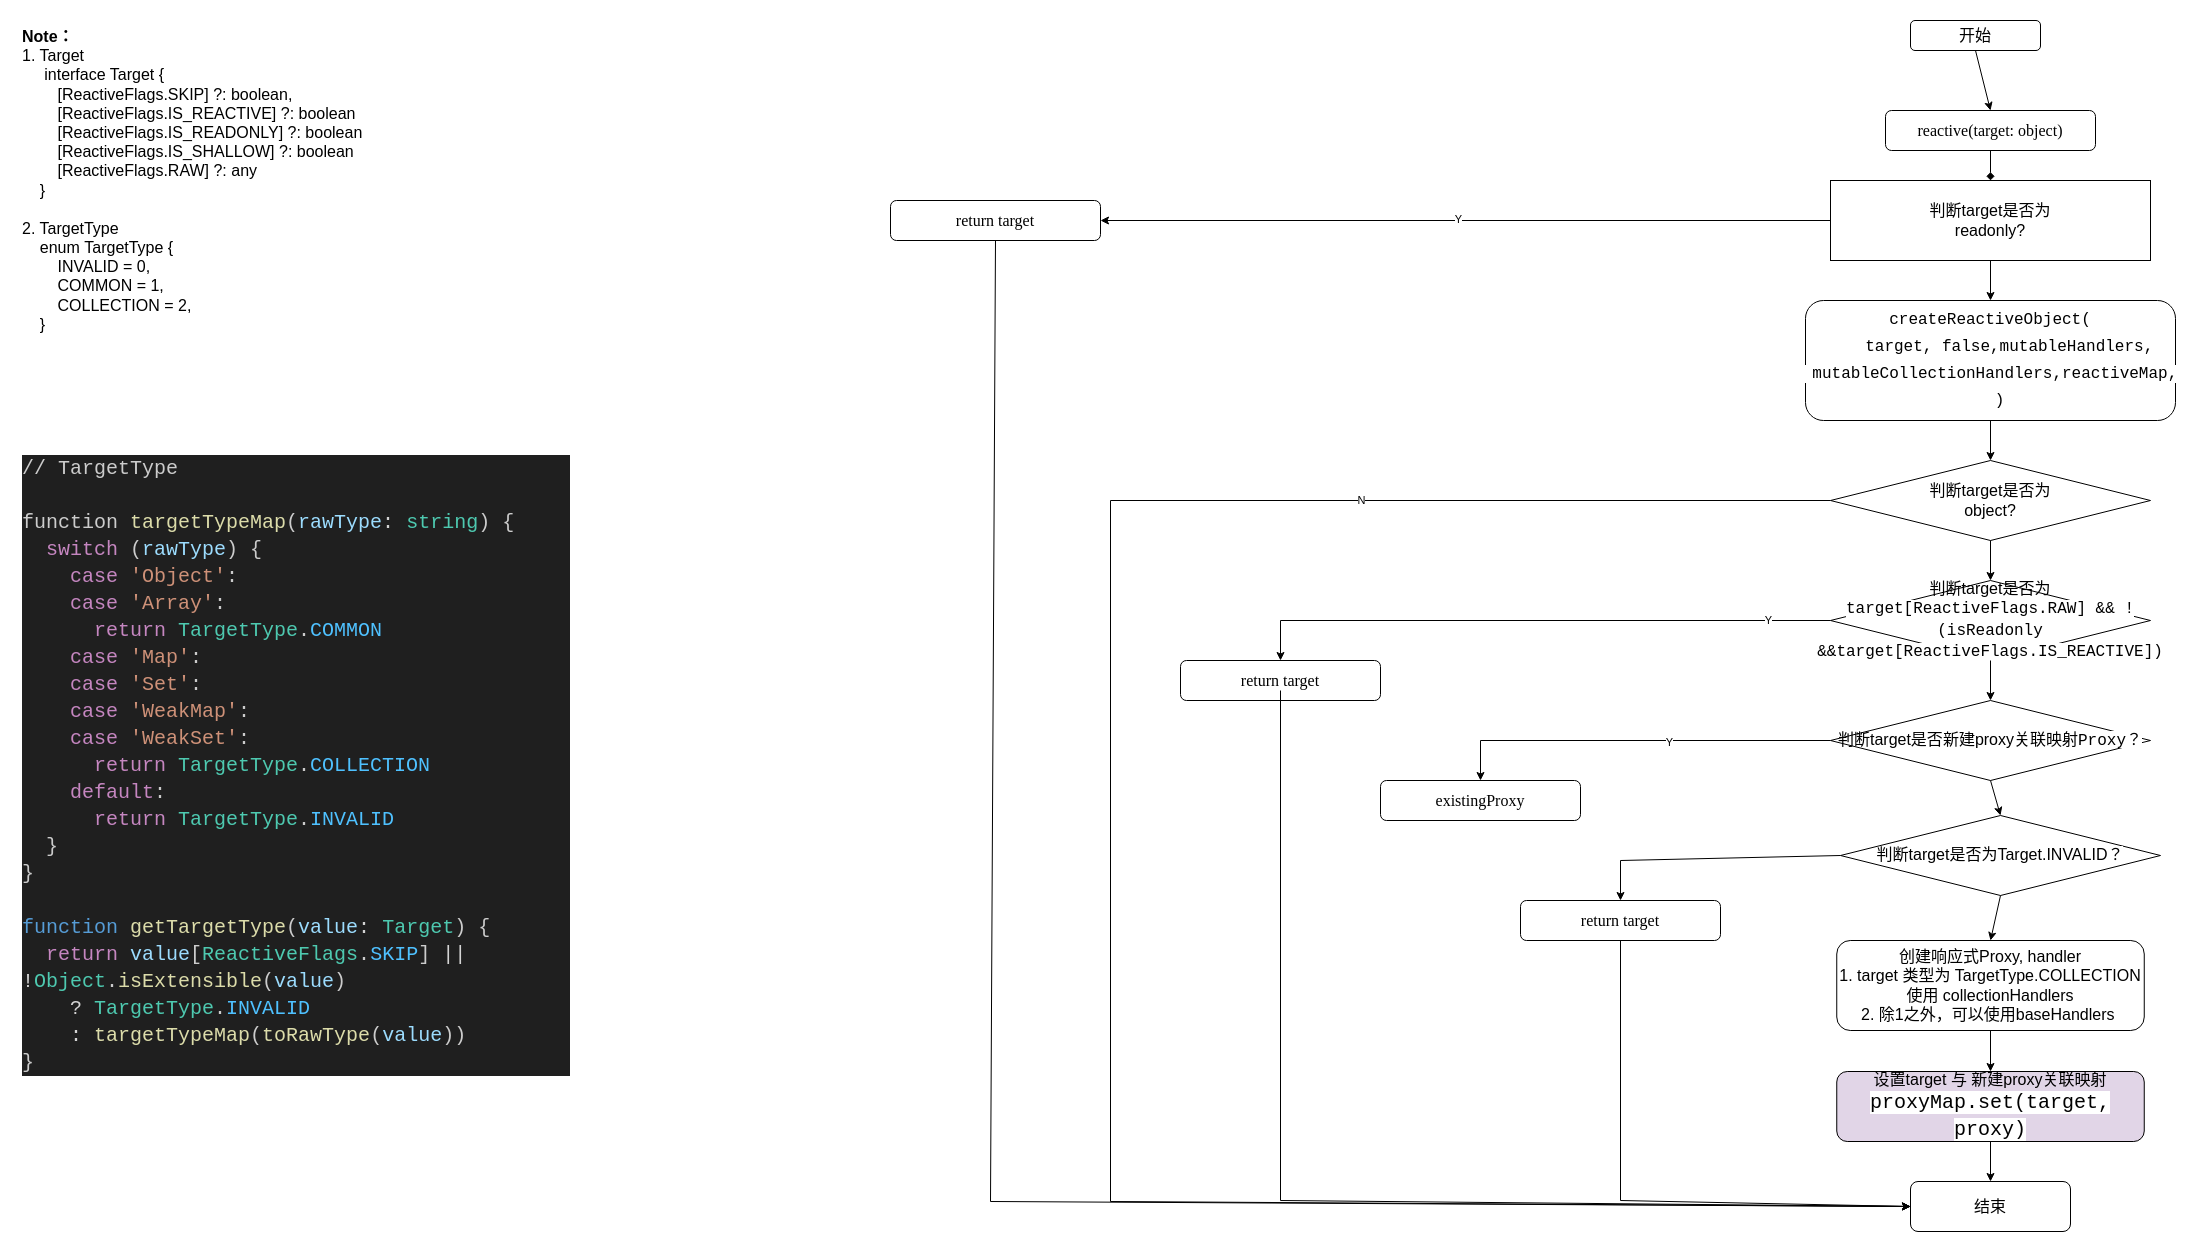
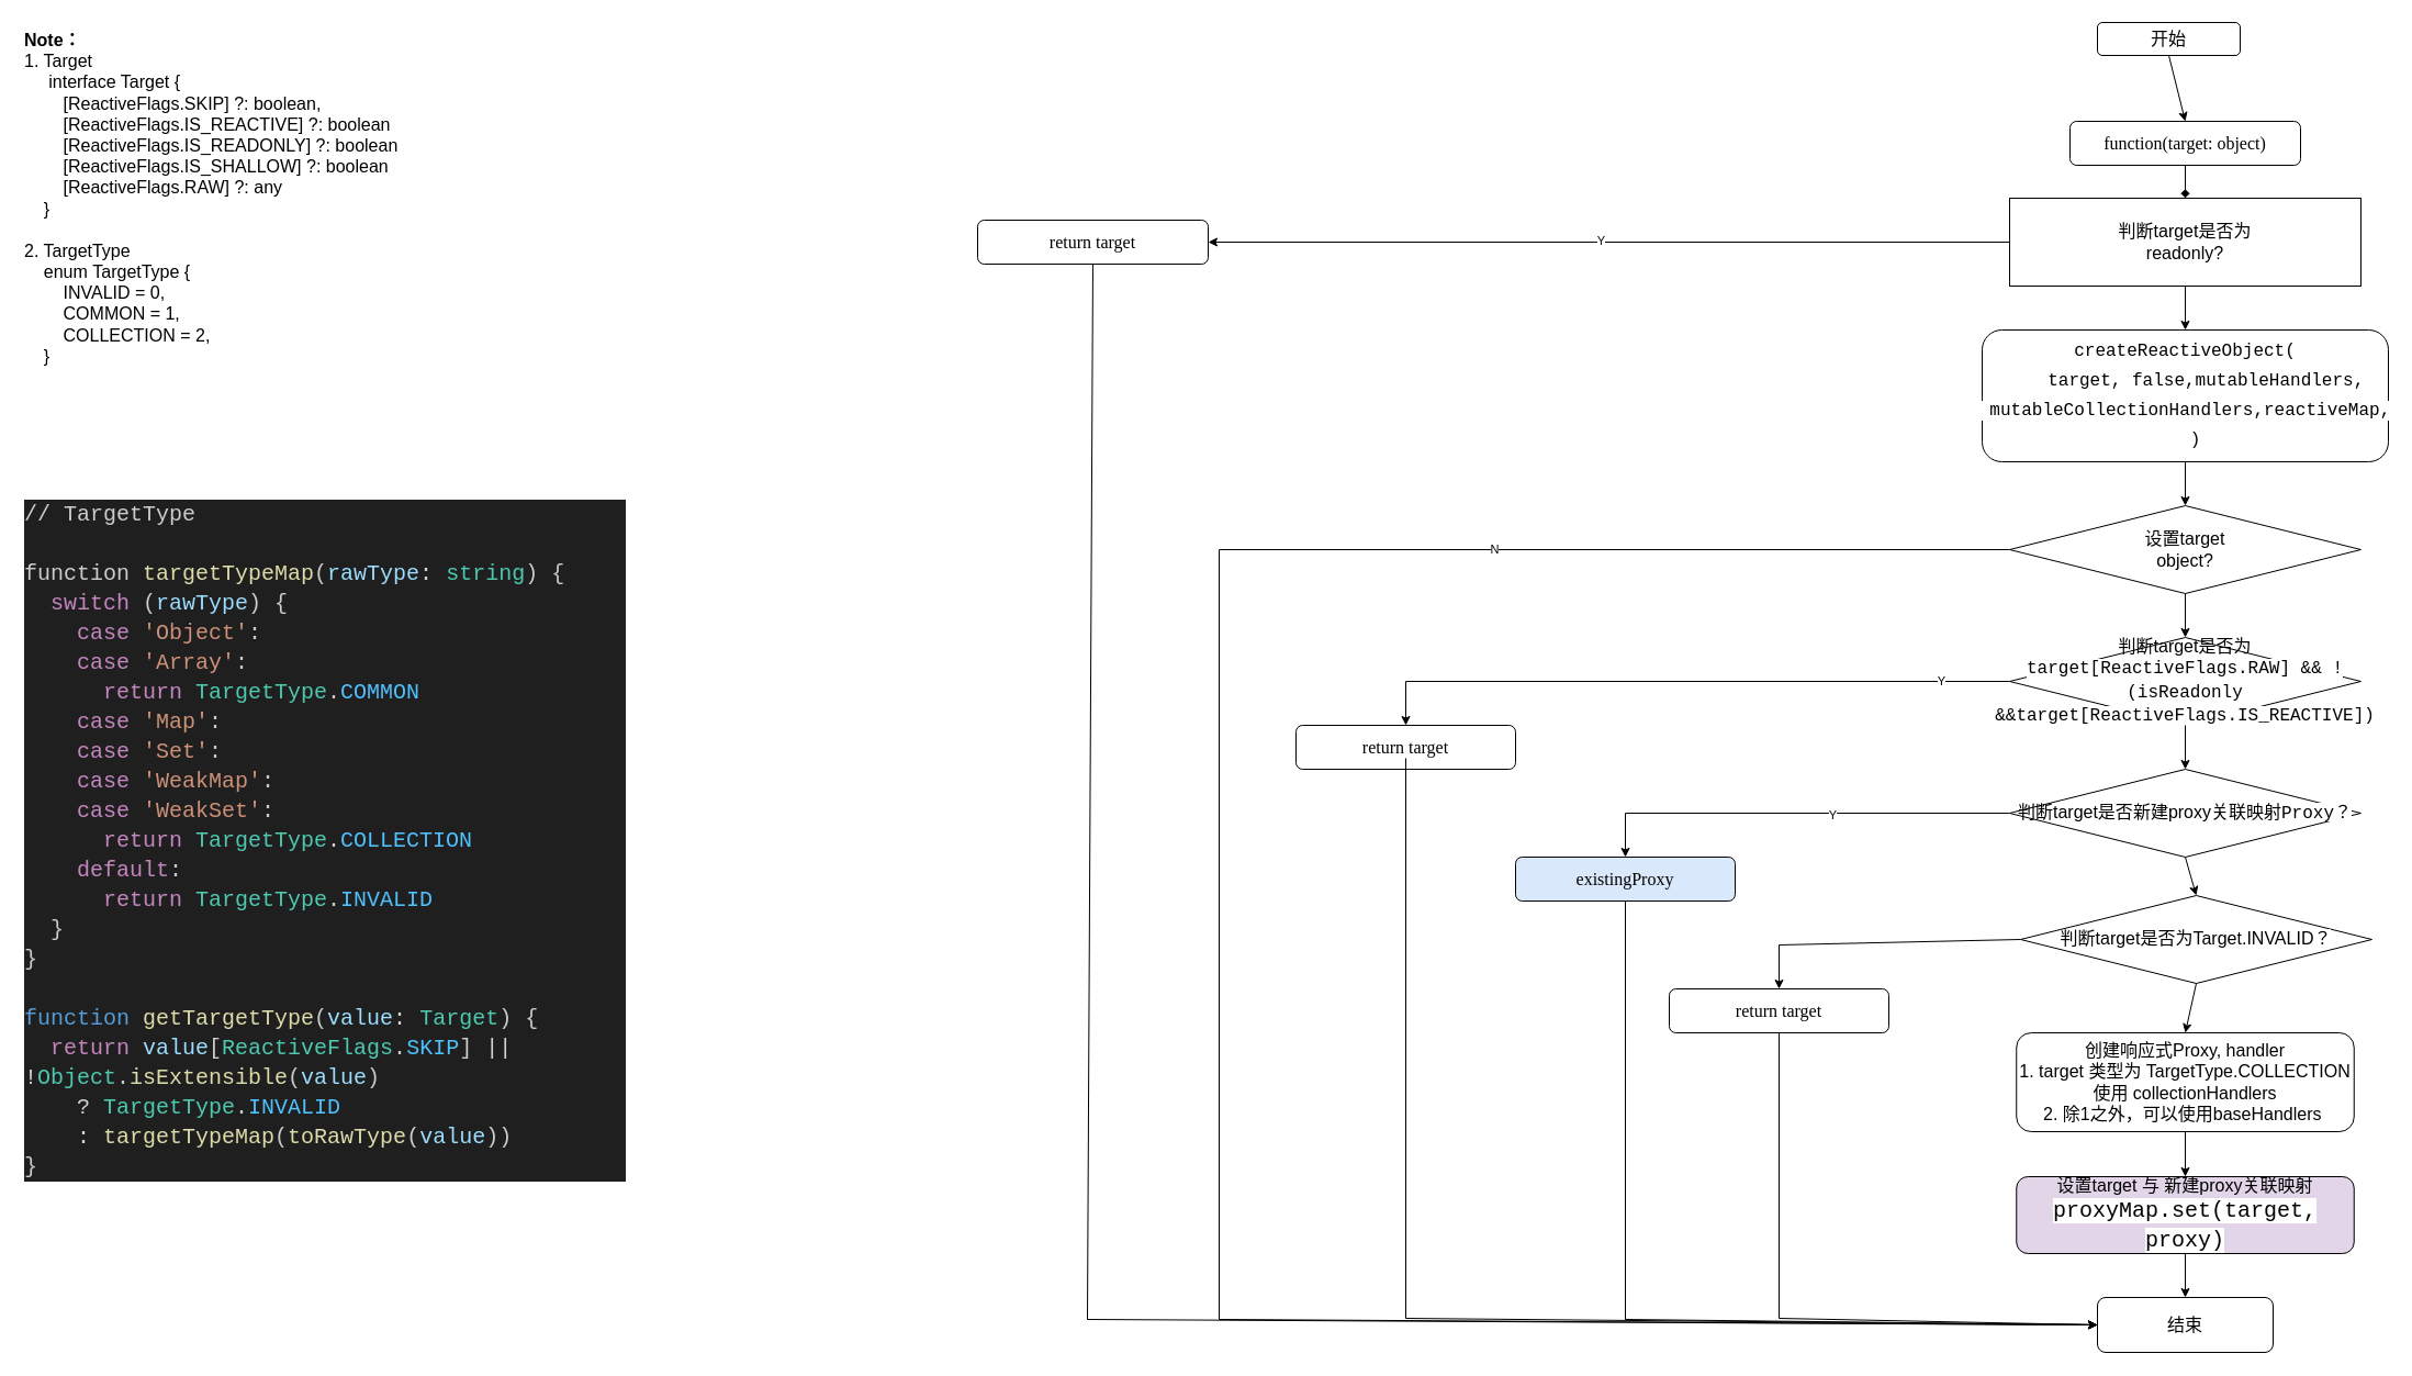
- <mxCell id="3" value="reactive(target: object)" style="rounded=1;whiteSpace=wrap;html=1;fontSize=16;fontFamily=Lucida Console;" vertex="1" parent="1"><mxGeometry x="1885" y="110" width="210" height="40" as="geometry" /></mxCell>
+ <mxCell id="3" value="function(target: object)" style="rounded=1;whiteSpace=wrap;html=1;fontSize=16;fontFamily=Lucida Console;" vertex="1" parent="1"><mxGeometry x="1885" y="110" width="210" height="40" as="geometry" /></mxCell>
- <mxCell id="15" value="判断target是否为&lt;br&gt;object?" style="rhombus;whiteSpace=wrap;html=1;fontSize=16;" vertex="1" parent="1"><mxGeometry x="1830" y="460" width="320" height="80" as="geometry" /></mxCell>
+ <mxCell id="15" value="设置target&lt;br&gt;object?" style="rhombus;whiteSpace=wrap;html=1;fontSize=16;" vertex="1" parent="1"><mxGeometry x="1830" y="460" width="320" height="80" as="geometry" /></mxCell>
- <mxCell id="29" value="existingProxy" style="rounded=1;whiteSpace=wrap;html=1;fontSize=16;fontFamily=Lucida Console;" vertex="1" parent="1"><mxGeometry x="1380" y="780" width="200" height="40" as="geometry" /></mxCell>
+ <mxCell id="29" value="existingProxy" style="rounded=1;whiteSpace=wrap;html=1;fontSize=16;fontFamily=Lucida Console;fillColor=#dae8fc;" vertex="1" parent="1"><mxGeometry x="1380" y="780" width="200" height="40" as="geometry" /></mxCell>
+ <mxCell id="30" value="" style="endArrow=classic;html=1;rounded=0;exitX=0.5;exitY=1;exitDx=0;exitDy=0;entryX=0;entryY=0.5;entryDx=0;entryDy=0;" edge="1" parent="1" source="29" target="12"><mxGeometry width="50" height="50" relative="1" as="geometry"><mxPoint x="1540" y="1090" as="sourcePoint" /><mxPoint x="1590" y="1040" as="targetPoint" /><Array as="points"><mxPoint x="1480" y="1201" /></Array></mxGeometry></mxCell>
